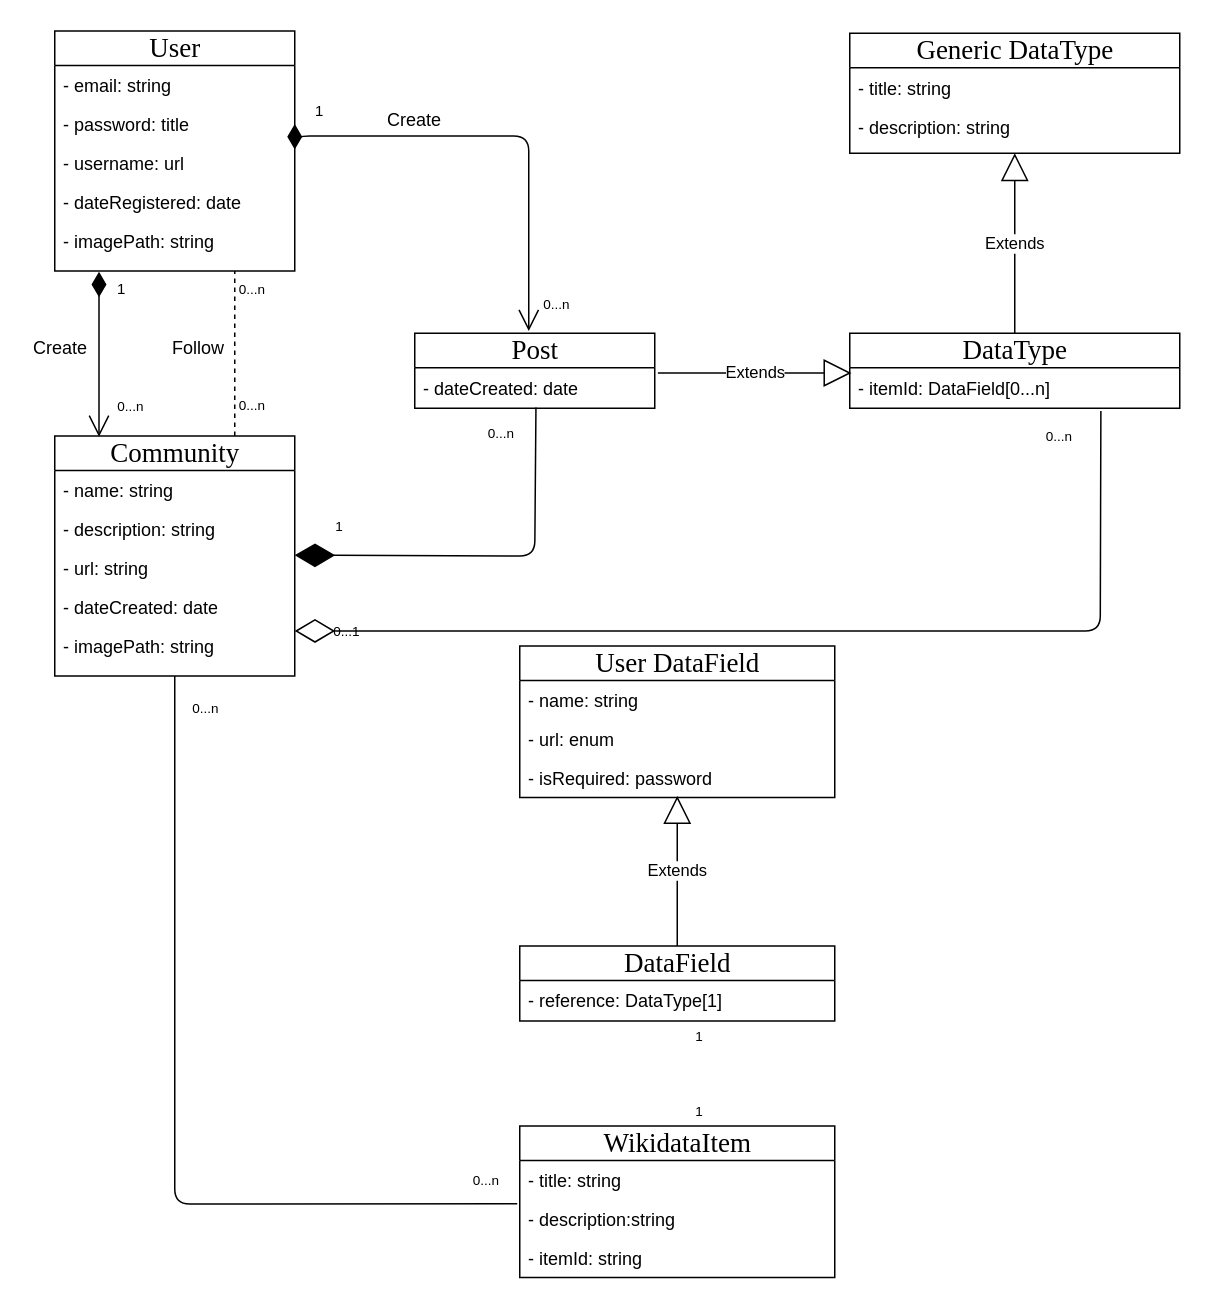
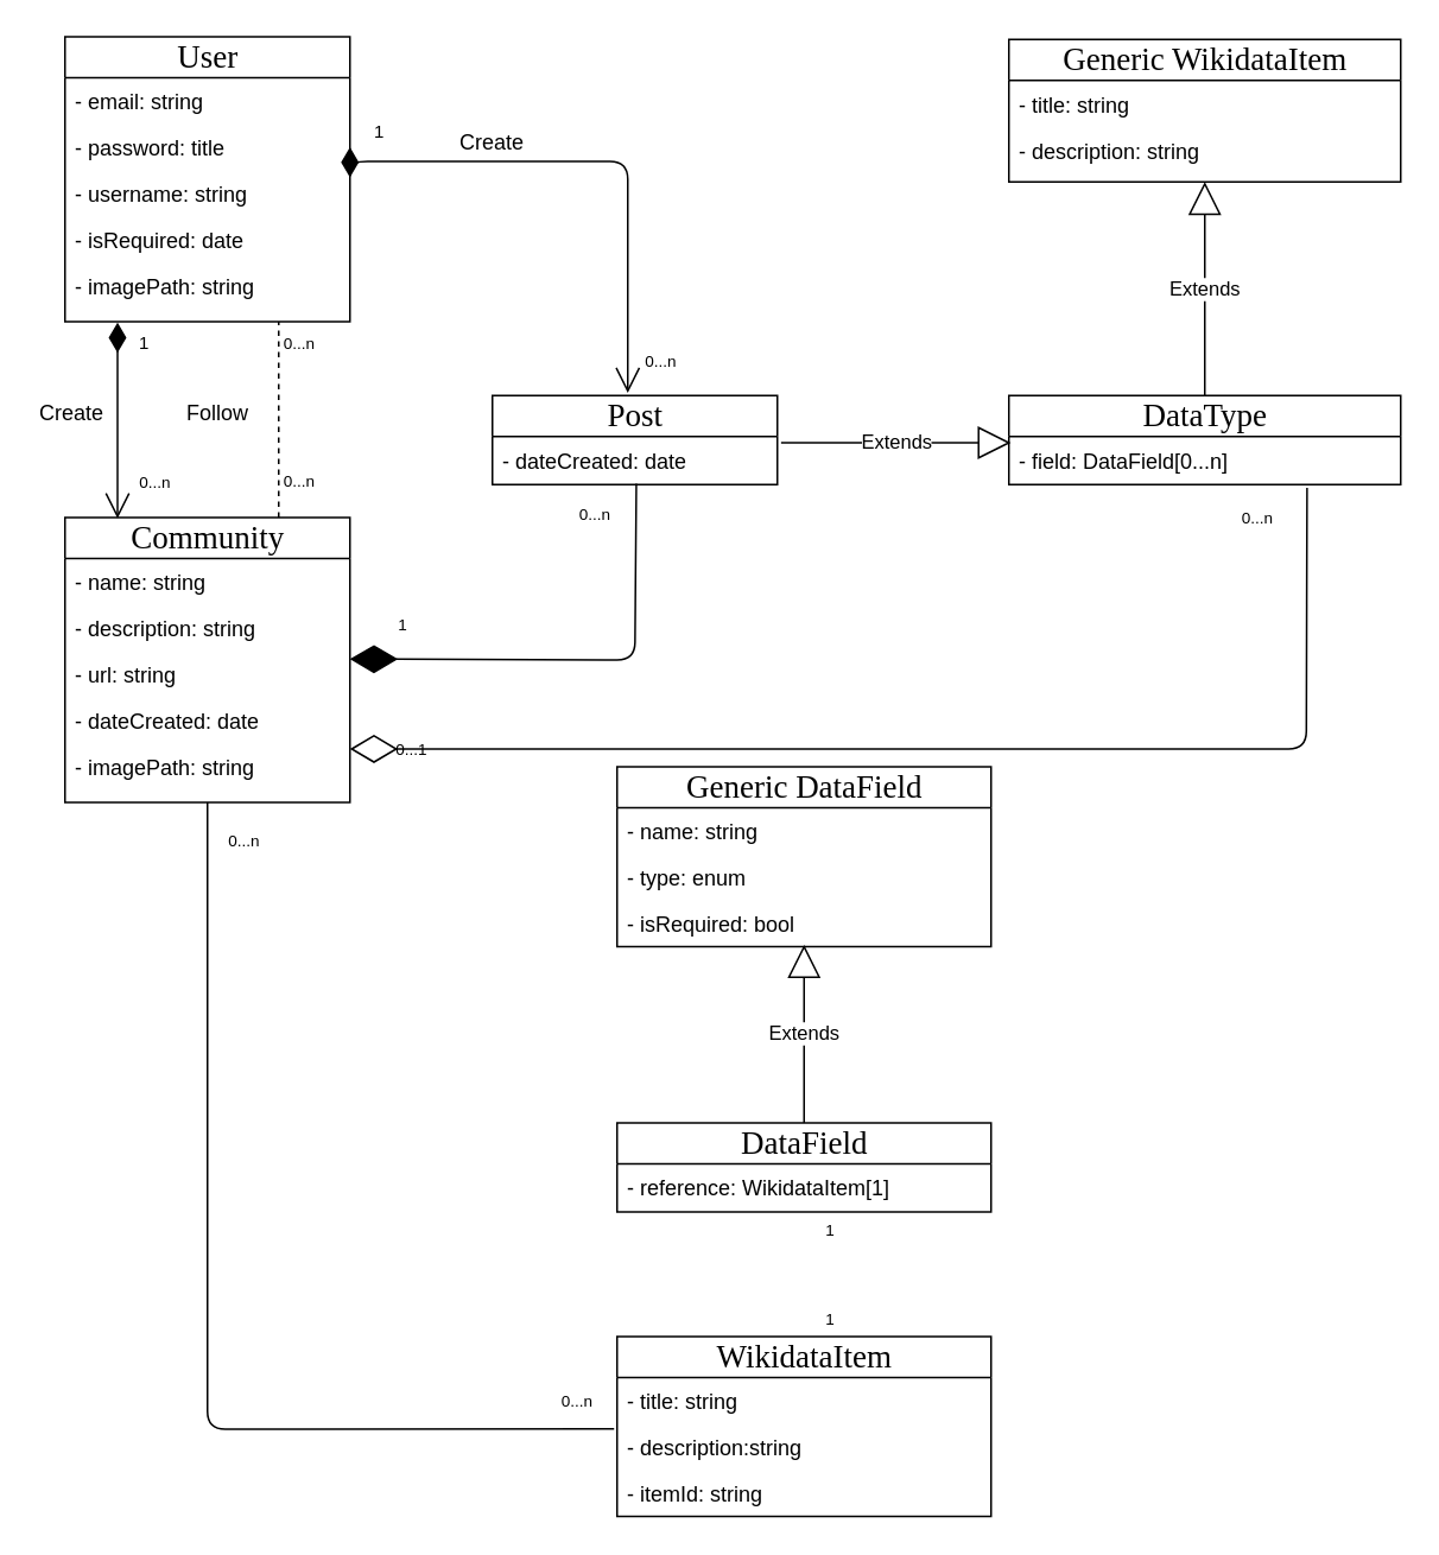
- <mxCell id="14" value="&lt;font style=&quot;font-size: 18px&quot;&gt;Generic DataType&lt;br&gt;&lt;/font&gt;" style="swimlane;html=1;fontStyle=0;childLayout=stackLayout;horizontal=1;startSize=23;fillColor=none;horizontalStack=0;resizeParent=1;resizeLast=0;collapsible=1;marginBottom=0;swimlaneFillColor=#ffffff;rounded=0;shadow=0;comic=0;labelBackgroundColor=none;strokeColor=#000000;strokeWidth=1;fontFamily=Verdana;fontSize=10;fontColor=#000000;align=center;" vertex="1" parent="1"><mxGeometry x="566" y="21.5" width="220" height="80" as="geometry"><mxRectangle x="270" y="40" width="70" height="23" as="alternateBounds" /></mxGeometry></mxCell>
+ <mxCell id="14" value="&lt;font style=&quot;font-size: 18px&quot;&gt;Generic WikidataItem&lt;br&gt;&lt;/font&gt;" style="swimlane;html=1;fontStyle=0;childLayout=stackLayout;horizontal=1;startSize=23;fillColor=none;horizontalStack=0;resizeParent=1;resizeLast=0;collapsible=1;marginBottom=0;swimlaneFillColor=#ffffff;rounded=0;shadow=0;comic=0;labelBackgroundColor=none;strokeColor=#000000;strokeWidth=1;fontFamily=Verdana;fontSize=10;fontColor=#000000;align=center;" vertex="1" parent="1"><mxGeometry x="566" y="21.5" width="220" height="80" as="geometry"><mxRectangle x="270" y="40" width="70" height="23" as="alternateBounds" /></mxGeometry></mxCell>
- <mxCell id="5" value="- username: url" style="text;html=1;strokeColor=none;fillColor=none;align=left;verticalAlign=top;spacingLeft=4;spacingRight=4;whiteSpace=wrap;overflow=hidden;rotatable=0;points=[[0,0.5],[1,0.5]];portConstraint=eastwest;" vertex="1" parent="2"><mxGeometry y="75" width="160" height="26" as="geometry" /></mxCell>
+ <mxCell id="5" value="- username: string" style="text;html=1;strokeColor=none;fillColor=none;align=left;verticalAlign=top;spacingLeft=4;spacingRight=4;whiteSpace=wrap;overflow=hidden;rotatable=0;points=[[0,0.5],[1,0.5]];portConstraint=eastwest;" vertex="1" parent="2"><mxGeometry y="75" width="160" height="26" as="geometry" /></mxCell>
- <mxCell id="6" value="- dateRegistered: date" style="text;html=1;strokeColor=none;fillColor=none;align=left;verticalAlign=top;spacingLeft=4;spacingRight=4;whiteSpace=wrap;overflow=hidden;rotatable=0;points=[[0,0.5],[1,0.5]];portConstraint=eastwest;" vertex="1" parent="2"><mxGeometry y="101" width="160" height="26" as="geometry" /></mxCell>
+ <mxCell id="6" value="- isRequired: date" style="text;html=1;strokeColor=none;fillColor=none;align=left;verticalAlign=top;spacingLeft=4;spacingRight=4;whiteSpace=wrap;overflow=hidden;rotatable=0;points=[[0,0.5],[1,0.5]];portConstraint=eastwest;" vertex="1" parent="2"><mxGeometry y="101" width="160" height="26" as="geometry" /></mxCell>
- <mxCell id="37" value="Follow" style="text;html=1;strokeColor=none;fillColor=none;align=center;verticalAlign=middle;whiteSpace=wrap;rounded=0;" vertex="1" parent="1"><mxGeometry x="112" y="221.5" width="40" height="20" as="geometry" /></mxCell>
+ <mxCell id="37" value="Follow" style="text;html=1;strokeColor=none;fillColor=none;align=center;verticalAlign=middle;whiteSpace=wrap;rounded=0;" vertex="1" parent="1"><mxGeometry x="102" y="221.5" width="40" height="20" as="geometry" /></mxCell>
- <mxCell id="19" value="- itemId: DataField[0...n]" style="text;html=1;strokeColor=none;fillColor=none;align=left;verticalAlign=top;spacingLeft=4;spacingRight=4;whiteSpace=wrap;overflow=hidden;rotatable=0;points=[[0,0.5],[1,0.5]];portConstraint=eastwest;" vertex="1" parent="18"><mxGeometry y="23" width="220" height="26" as="geometry" /></mxCell>
+ <mxCell id="19" value="- field: DataField[0...n]" style="text;html=1;strokeColor=none;fillColor=none;align=left;verticalAlign=top;spacingLeft=4;spacingRight=4;whiteSpace=wrap;overflow=hidden;rotatable=0;points=[[0,0.5],[1,0.5]];portConstraint=eastwest;" vertex="1" parent="18"><mxGeometry y="23" width="220" height="26" as="geometry" /></mxCell>
- <mxCell id="20" value="&lt;font style=&quot;font-size: 18px&quot;&gt;User &lt;font style=&quot;font-size: 18px&quot;&gt;DataField&lt;/font&gt;&lt;/font&gt;" style="swimlane;html=1;fontStyle=0;childLayout=stackLayout;horizontal=1;startSize=23;fillColor=none;horizontalStack=0;resizeParent=1;resizeLast=0;collapsible=1;marginBottom=0;swimlaneFillColor=#ffffff;rounded=0;shadow=0;comic=0;labelBackgroundColor=none;strokeColor=#000000;strokeWidth=1;fontFamily=Verdana;fontSize=10;fontColor=#000000;align=center;" vertex="1" parent="1"><mxGeometry x="346" y="430" width="210" height="101" as="geometry" /></mxCell>
+ <mxCell id="20" value="&lt;font style=&quot;font-size: 18px&quot;&gt;Generic &lt;font style=&quot;font-size: 18px&quot;&gt;DataField&lt;/font&gt;&lt;/font&gt;" style="swimlane;html=1;fontStyle=0;childLayout=stackLayout;horizontal=1;startSize=23;fillColor=none;horizontalStack=0;resizeParent=1;resizeLast=0;collapsible=1;marginBottom=0;swimlaneFillColor=#ffffff;rounded=0;shadow=0;comic=0;labelBackgroundColor=none;strokeColor=#000000;strokeWidth=1;fontFamily=Verdana;fontSize=10;fontColor=#000000;align=center;" vertex="1" parent="1"><mxGeometry x="346" y="430" width="210" height="101" as="geometry" /></mxCell>
- <mxCell id="22" value="- url: enum" style="text;html=1;strokeColor=none;fillColor=none;align=left;verticalAlign=top;spacingLeft=4;spacingRight=4;whiteSpace=wrap;overflow=hidden;rotatable=0;points=[[0,0.5],[1,0.5]];portConstraint=eastwest;" vertex="1" parent="20"><mxGeometry y="49" width="210" height="26" as="geometry" /></mxCell>
+ <mxCell id="22" value="- type: enum" style="text;html=1;strokeColor=none;fillColor=none;align=left;verticalAlign=top;spacingLeft=4;spacingRight=4;whiteSpace=wrap;overflow=hidden;rotatable=0;points=[[0,0.5],[1,0.5]];portConstraint=eastwest;" vertex="1" parent="20"><mxGeometry y="49" width="210" height="26" as="geometry" /></mxCell>
- <mxCell id="23" value="- isRequired: password" style="text;html=1;strokeColor=none;fillColor=none;align=left;verticalAlign=top;spacingLeft=4;spacingRight=4;whiteSpace=wrap;overflow=hidden;rotatable=0;points=[[0,0.5],[1,0.5]];portConstraint=eastwest;" vertex="1" parent="20"><mxGeometry y="75" width="210" height="26" as="geometry" /></mxCell>
+ <mxCell id="23" value="- isRequired: bool" style="text;html=1;strokeColor=none;fillColor=none;align=left;verticalAlign=top;spacingLeft=4;spacingRight=4;whiteSpace=wrap;overflow=hidden;rotatable=0;points=[[0,0.5],[1,0.5]];portConstraint=eastwest;" vertex="1" parent="20"><mxGeometry y="75" width="210" height="26" as="geometry" /></mxCell>
- <mxCell id="26" value="- reference: DataType[1]" style="text;html=1;strokeColor=none;fillColor=none;align=left;verticalAlign=top;spacingLeft=4;spacingRight=4;whiteSpace=wrap;overflow=hidden;rotatable=0;points=[[0,0.5],[1,0.5]];portConstraint=eastwest;" vertex="1" parent="25"><mxGeometry y="23" width="210" height="26" as="geometry" /></mxCell>
+ <mxCell id="26" value="- reference: WikidataItem[1]" style="text;html=1;strokeColor=none;fillColor=none;align=left;verticalAlign=top;spacingLeft=4;spacingRight=4;whiteSpace=wrap;overflow=hidden;rotatable=0;points=[[0,0.5],[1,0.5]];portConstraint=eastwest;" vertex="1" parent="25"><mxGeometry y="23" width="210" height="26" as="geometry" /></mxCell>
